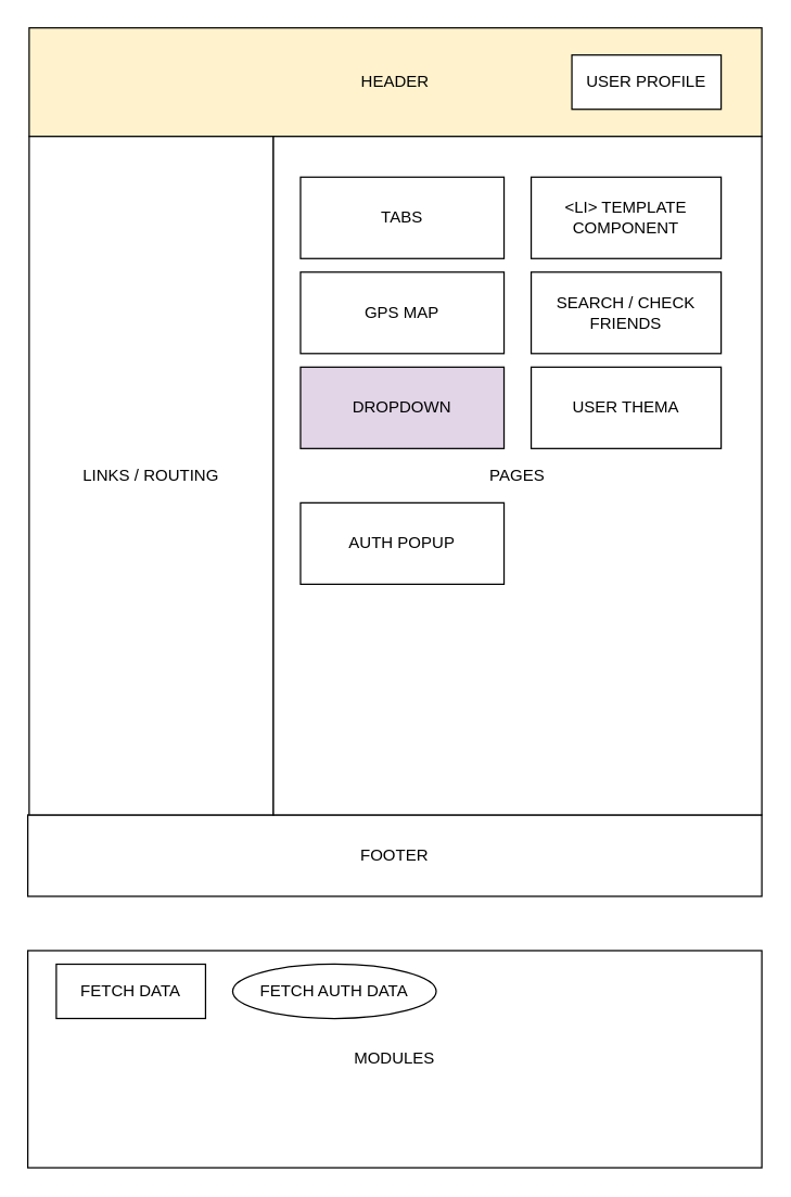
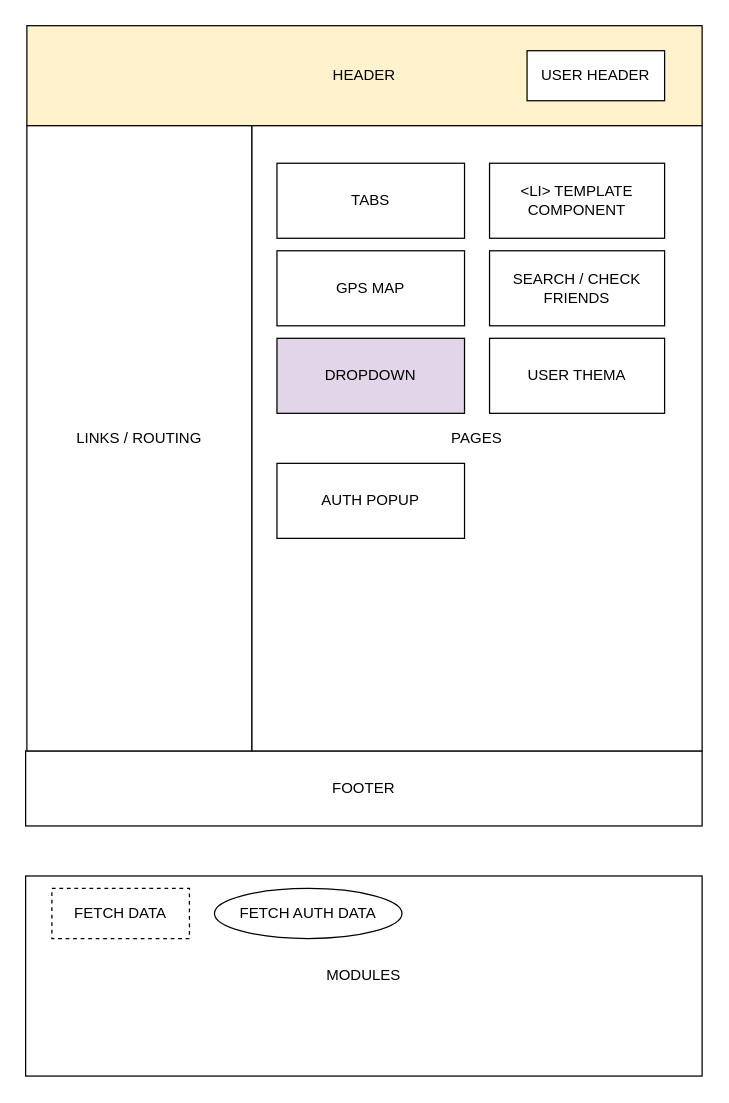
- <mxCell id="3" value="USER PROFILE" style="rounded=0;whiteSpace=wrap;html=1;" vertex="1" parent="1"><mxGeometry x="421" y="40" width="110" height="40" as="geometry" /></mxCell>
+ <mxCell id="3" value="USER HEADER" style="rounded=0;whiteSpace=wrap;html=1;" vertex="1" parent="1"><mxGeometry x="421" y="40" width="110" height="40" as="geometry" /></mxCell>
- <mxCell id="15" value="FETCH DATA" style="rounded=0;whiteSpace=wrap;html=1;" vertex="1" parent="1"><mxGeometry x="41" y="710" width="110" height="40" as="geometry" /></mxCell>
+ <mxCell id="15" value="FETCH DATA" style="rounded=0;whiteSpace=wrap;html=1;dashed=1;" vertex="1" parent="1"><mxGeometry x="41" y="710" width="110" height="40" as="geometry" /></mxCell>
